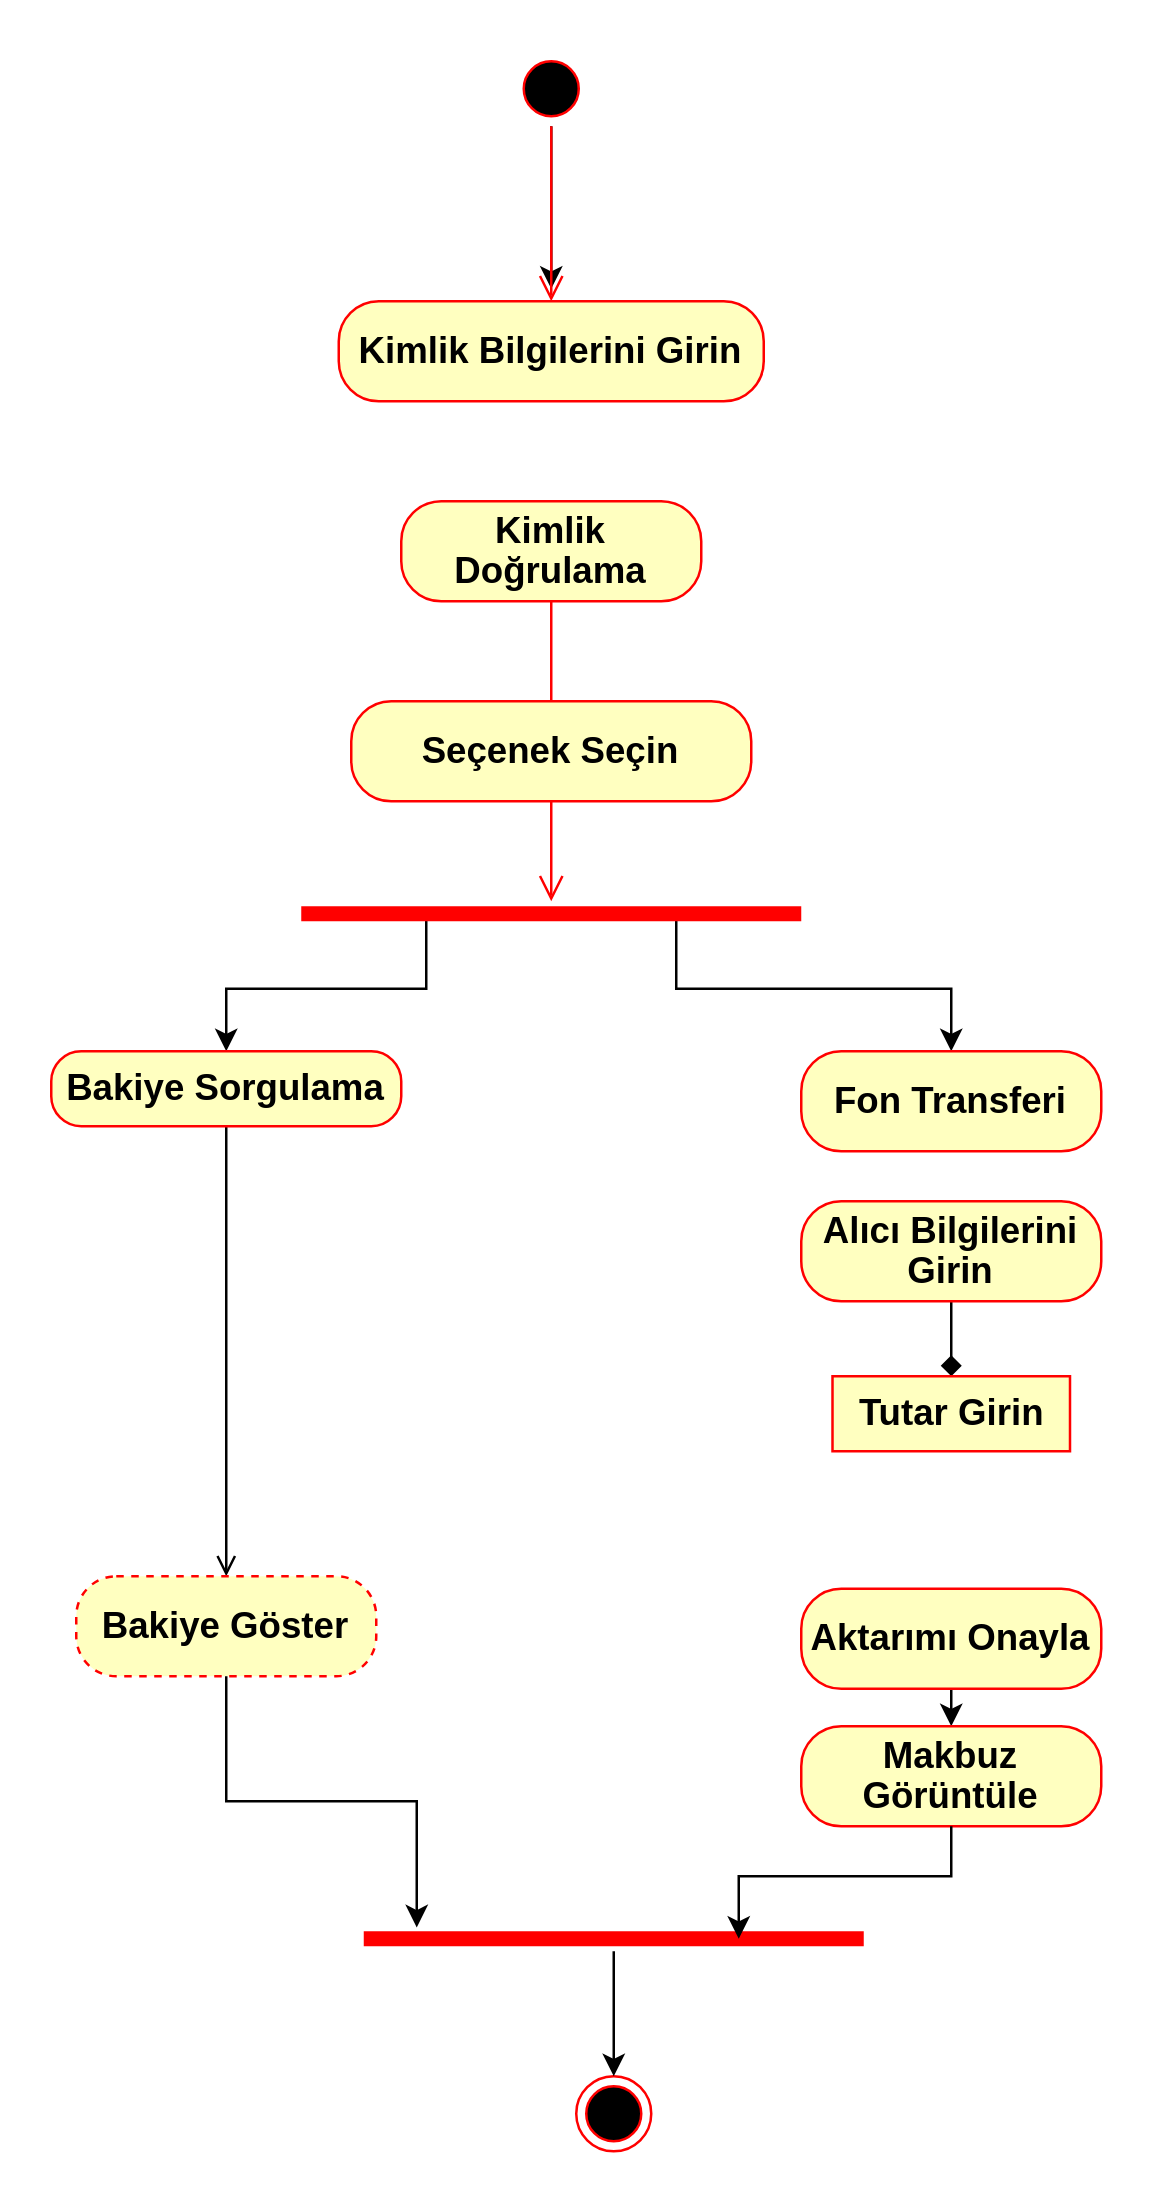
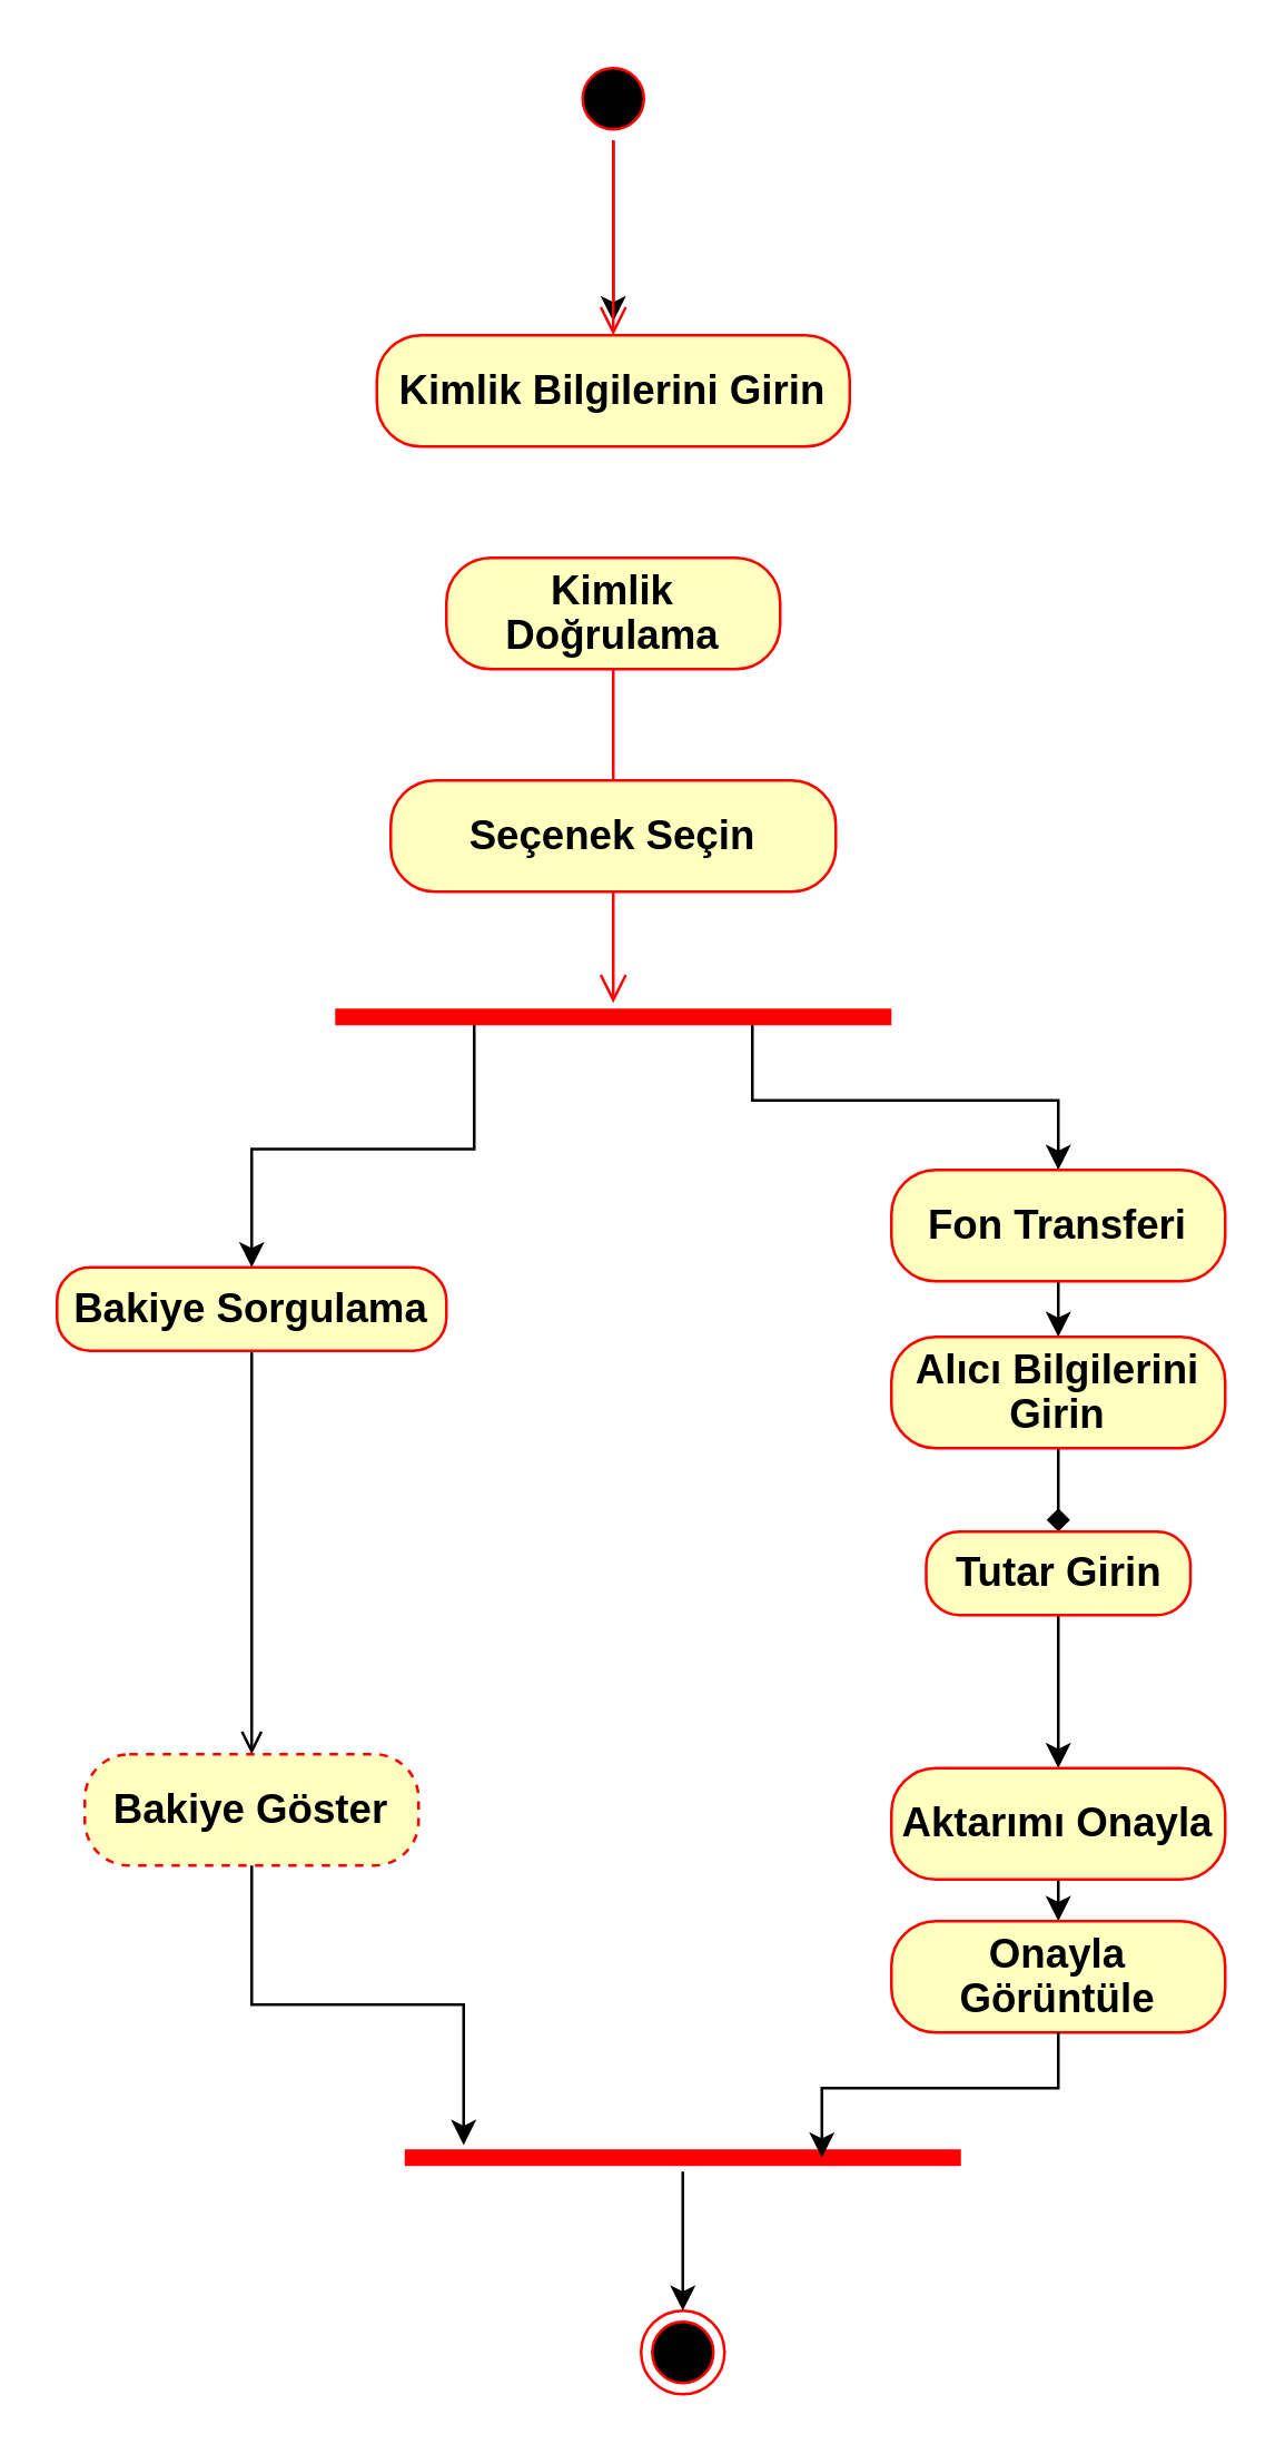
- <mxCell id="15" value="&lt;b&gt;&lt;span style=&quot;font-size:11.0pt;line-height:107%;&lt;br/&gt;font-family:&amp;quot;Calibri&amp;quot;,sans-serif;mso-ascii-theme-font:minor-latin;mso-fareast-font-family:&lt;br/&gt;Calibri;mso-fareast-theme-font:minor-latin;mso-hansi-theme-font:minor-latin;&lt;br/&gt;mso-bidi-font-family:Arial;mso-bidi-theme-font:minor-bidi;mso-ansi-language:&lt;br/&gt;TR;mso-fareast-language:EN-US;mso-bidi-language:AR-SA&quot;&gt;Bakiye Sorgulama&lt;/span&gt;&lt;/b&gt;" style="rounded=1;whiteSpace=wrap;html=1;arcSize=40;fontColor=#000000;fillColor=#ffffc0;strokeColor=#ff0000;" vertex="1" parent="1"><mxGeometry x="20" y="420" width="140" height="30" as="geometry" /></mxCell>
+ <mxCell id="15" value="&lt;b&gt;&lt;span style=&quot;font-size:11.0pt;line-height:107%;&lt;br/&gt;font-family:&amp;quot;Calibri&amp;quot;,sans-serif;mso-ascii-theme-font:minor-latin;mso-fareast-font-family:&lt;br/&gt;Calibri;mso-fareast-theme-font:minor-latin;mso-hansi-theme-font:minor-latin;&lt;br/&gt;mso-bidi-font-family:Arial;mso-bidi-theme-font:minor-bidi;mso-ansi-language:&lt;br/&gt;TR;mso-fareast-language:EN-US;mso-bidi-language:AR-SA&quot;&gt;Bakiye Sorgulama&lt;/span&gt;&lt;/b&gt;" style="rounded=1;whiteSpace=wrap;html=1;arcSize=40;fontColor=#000000;fillColor=#ffffc0;strokeColor=#ff0000;" vertex="1" parent="1"><mxGeometry x="20" y="455" width="140" height="30" as="geometry" /></mxCell>
+ <mxCell id="16" style="edgeStyle=orthogonalEdgeStyle;rounded=0;orthogonalLoop=1;jettySize=auto;html=1;exitX=0.5;exitY=1;exitDx=0;exitDy=0;entryX=0.5;entryY=0;entryDx=0;entryDy=0;" edge="1" parent="1" source="17" target="23"><mxGeometry relative="1" as="geometry" /></mxCell>
- <mxCell id="25" value="&lt;b&gt;&lt;span style=&quot;font-size:11.0pt;line-height:107%;&lt;br/&gt;font-family:&amp;quot;Calibri&amp;quot;,sans-serif;mso-ascii-theme-font:minor-latin;mso-fareast-font-family:&lt;br/&gt;Calibri;mso-fareast-theme-font:minor-latin;mso-hansi-theme-font:minor-latin;&lt;br/&gt;mso-bidi-font-family:Arial;mso-bidi-theme-font:minor-bidi;mso-ansi-language:&lt;br/&gt;TR;mso-fareast-language:EN-US;mso-bidi-language:AR-SA&quot;&gt;Tutar Girin&lt;/span&gt;&lt;/b&gt;" style="whiteSpace=wrap;html=1;arcSize=40;fontColor=#000000;fillColor=#ffffc0;strokeColor=#ff0000;rounded=0;" vertex="1" parent="1"><mxGeometry x="332.5" y="550" width="95" height="30" as="geometry" /></mxCell>
+ <mxCell id="25" value="&lt;b&gt;&lt;span style=&quot;font-size:11.0pt;line-height:107%;&lt;br/&gt;font-family:&amp;quot;Calibri&amp;quot;,sans-serif;mso-ascii-theme-font:minor-latin;mso-fareast-font-family:&lt;br/&gt;Calibri;mso-fareast-theme-font:minor-latin;mso-hansi-theme-font:minor-latin;&lt;br/&gt;mso-bidi-font-family:Arial;mso-bidi-theme-font:minor-bidi;mso-ansi-language:&lt;br/&gt;TR;mso-fareast-language:EN-US;mso-bidi-language:AR-SA&quot;&gt;Tutar Girin&lt;/span&gt;&lt;/b&gt;" style="rounded=1;whiteSpace=wrap;html=1;arcSize=40;fontColor=#000000;fillColor=#ffffc0;strokeColor=#ff0000;" vertex="1" parent="1"><mxGeometry x="332.5" y="550" width="95" height="30" as="geometry" /></mxCell>
+ <mxCell id="24" style="edgeStyle=orthogonalEdgeStyle;rounded=0;orthogonalLoop=1;jettySize=auto;html=1;exitX=0.5;exitY=1;exitDx=0;exitDy=0;entryX=0.5;entryY=0;entryDx=0;entryDy=0;" edge="1" parent="1" source="25" target="27"><mxGeometry relative="1" as="geometry" /></mxCell>
- <mxCell id="28" value="&lt;b&gt;&lt;span style=&quot;font-size:11.0pt;line-height:107%;&lt;br/&gt;font-family:&amp;quot;Calibri&amp;quot;,sans-serif;mso-ascii-theme-font:minor-latin;mso-fareast-font-family:&lt;br/&gt;Calibri;mso-fareast-theme-font:minor-latin;mso-hansi-theme-font:minor-latin;&lt;br/&gt;mso-bidi-font-family:Arial;mso-bidi-theme-font:minor-bidi;mso-ansi-language:&lt;br/&gt;TR;mso-fareast-language:EN-US;mso-bidi-language:AR-SA&quot;&gt;Makbuz Görüntüle&lt;/span&gt;&lt;/b&gt;" style="rounded=1;whiteSpace=wrap;html=1;arcSize=40;fontColor=#000000;fillColor=#ffffc0;strokeColor=#ff0000;" vertex="1" parent="1"><mxGeometry x="320" y="690" width="120" height="40" as="geometry" /></mxCell>
+ <mxCell id="28" value="&lt;b&gt;&lt;span style=&quot;font-size:11.0pt;line-height:107%;&lt;br/&gt;font-family:&amp;quot;Calibri&amp;quot;,sans-serif;mso-ascii-theme-font:minor-latin;mso-fareast-font-family:&lt;br/&gt;Calibri;mso-fareast-theme-font:minor-latin;mso-hansi-theme-font:minor-latin;&lt;br/&gt;mso-bidi-font-family:Arial;mso-bidi-theme-font:minor-bidi;mso-ansi-language:&lt;br/&gt;TR;mso-fareast-language:EN-US;mso-bidi-language:AR-SA&quot;&gt;Onayla Görüntüle&lt;/span&gt;&lt;/b&gt;" style="rounded=1;whiteSpace=wrap;html=1;arcSize=40;fontColor=#000000;fillColor=#ffffc0;strokeColor=#ff0000;" vertex="1" parent="1"><mxGeometry x="320" y="690" width="120" height="40" as="geometry" /></mxCell>
